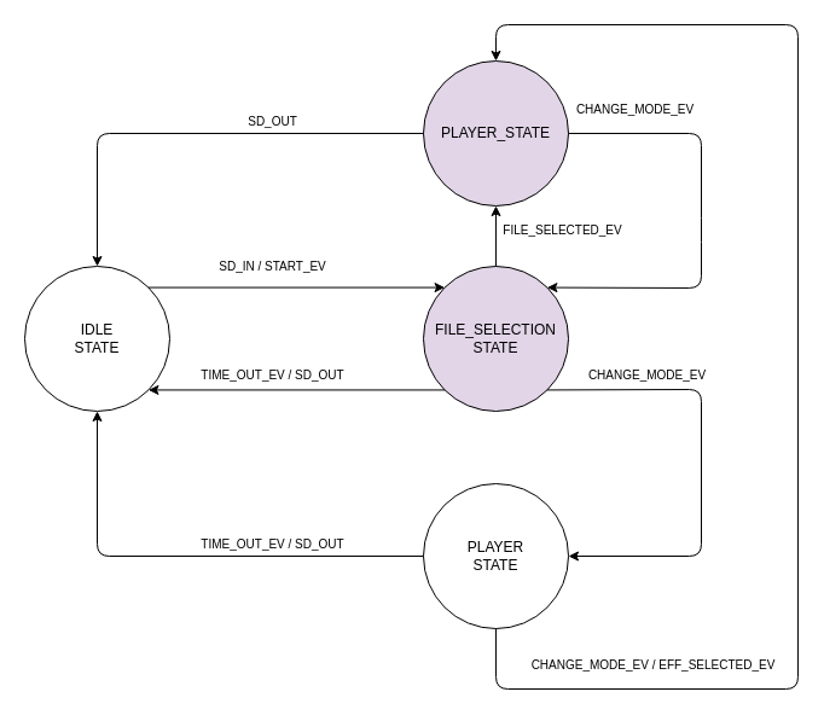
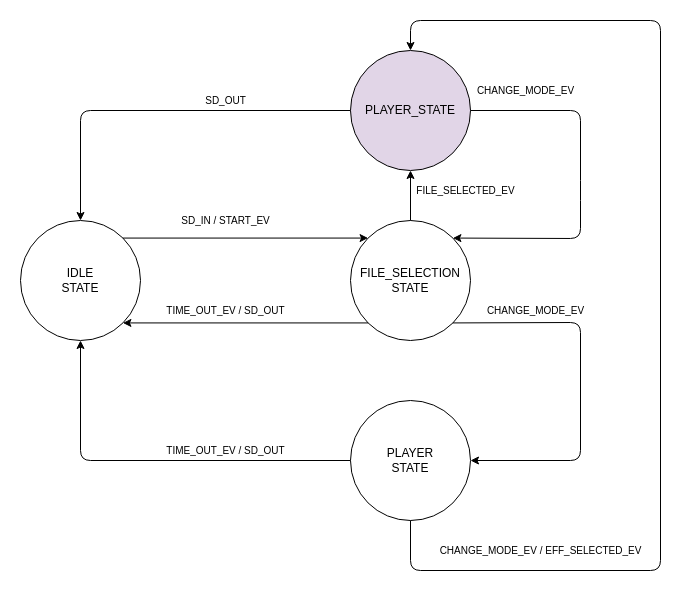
- <mxCell id="4" value="FILE_SELECTION&lt;br&gt;STATE" style="ellipse;whiteSpace=wrap;html=1;aspect=fixed;fillColor=#e1d5e7;" parent="1" vertex="1"><mxGeometry x="350" y="220" width="120" height="120" as="geometry" /></mxCell>
+ <mxCell id="4" value="FILE_SELECTION&lt;br&gt;STATE" style="ellipse;whiteSpace=wrap;html=1;aspect=fixed;" parent="1" vertex="1"><mxGeometry x="350" y="220" width="120" height="120" as="geometry" /></mxCell>
